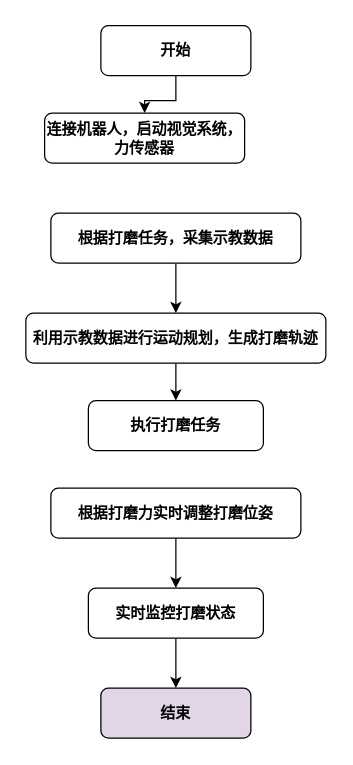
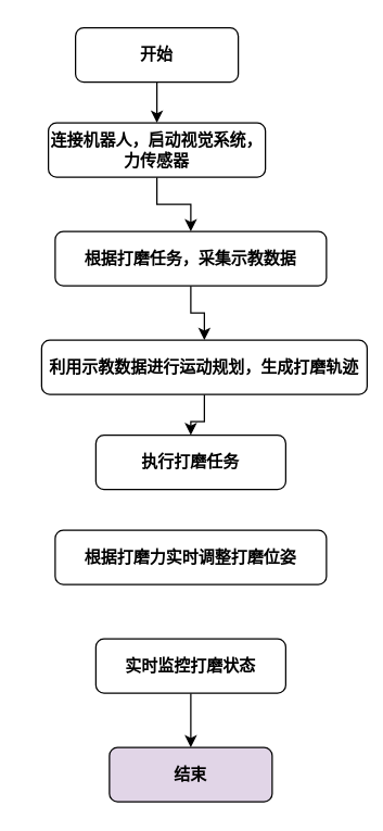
- <mxCell id="3" value="&lt;b&gt;开始&lt;/b&gt;" style="rounded=1;whiteSpace=wrap;html=1;" vertex="1" parent="1"><mxGeometry x="80" y="20" width="120" height="40" as="geometry" /></mxCell>
+ <mxCell id="3" value="&lt;b&gt;开始&lt;/b&gt;" style="rounded=1;whiteSpace=wrap;html=1;" vertex="1" parent="1"><mxGeometry x="55" y="20" width="120" height="40" as="geometry" /></mxCell>
+ <mxCell id="4" value="" style="edgeStyle=orthogonalEdgeStyle;rounded=0;orthogonalLoop=1;jettySize=auto;html=1;" edge="1" parent="1" source="5" target="7"><mxGeometry relative="1" as="geometry" /></mxCell>
- <mxCell id="9" value="&lt;span style=&quot;-webkit-text-stroke-width: 0px;&quot;&gt;&lt;b&gt;利用示教数据进行运动规划，生成打磨轨迹&lt;/b&gt;&lt;/span&gt;" style="rounded=1;whiteSpace=wrap;html=1;" vertex="1" parent="1"><mxGeometry x="20" y="250" width="240" height="40" as="geometry" /></mxCell>
+ <mxCell id="9" value="&lt;span style=&quot;-webkit-text-stroke-width: 0px;&quot;&gt;&lt;b&gt;利用示教数据进行运动规划，生成打磨轨迹&lt;/b&gt;&lt;/span&gt;" style="rounded=1;whiteSpace=wrap;html=1;" vertex="1" parent="1"><mxGeometry x="30" y="250" width="240" height="40" as="geometry" /></mxCell>
- <mxCell id="11" value="" style="edgeStyle=orthogonalEdgeStyle;rounded=0;orthogonalLoop=1;jettySize=auto;html=1;" edge="1" parent="1" source="12" target="14"><mxGeometry relative="1" as="geometry" /></mxCell>
